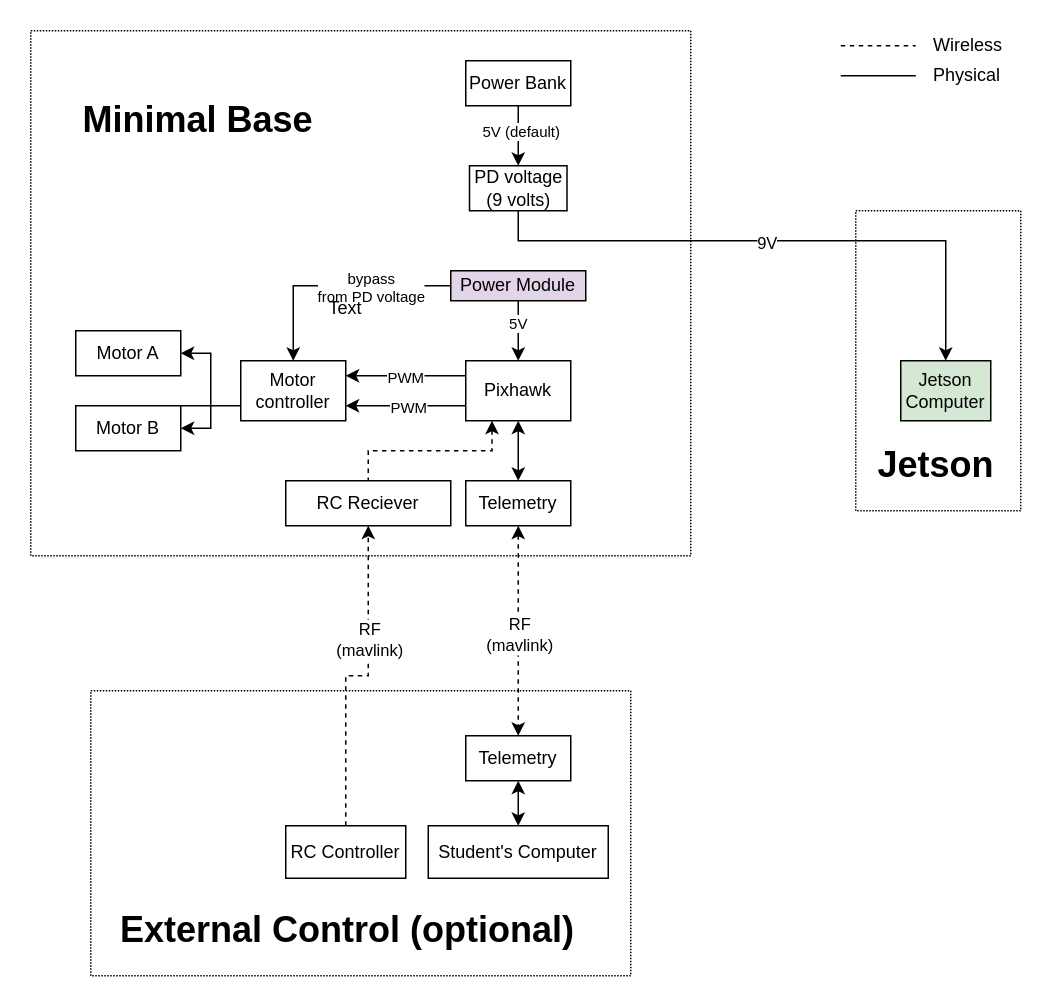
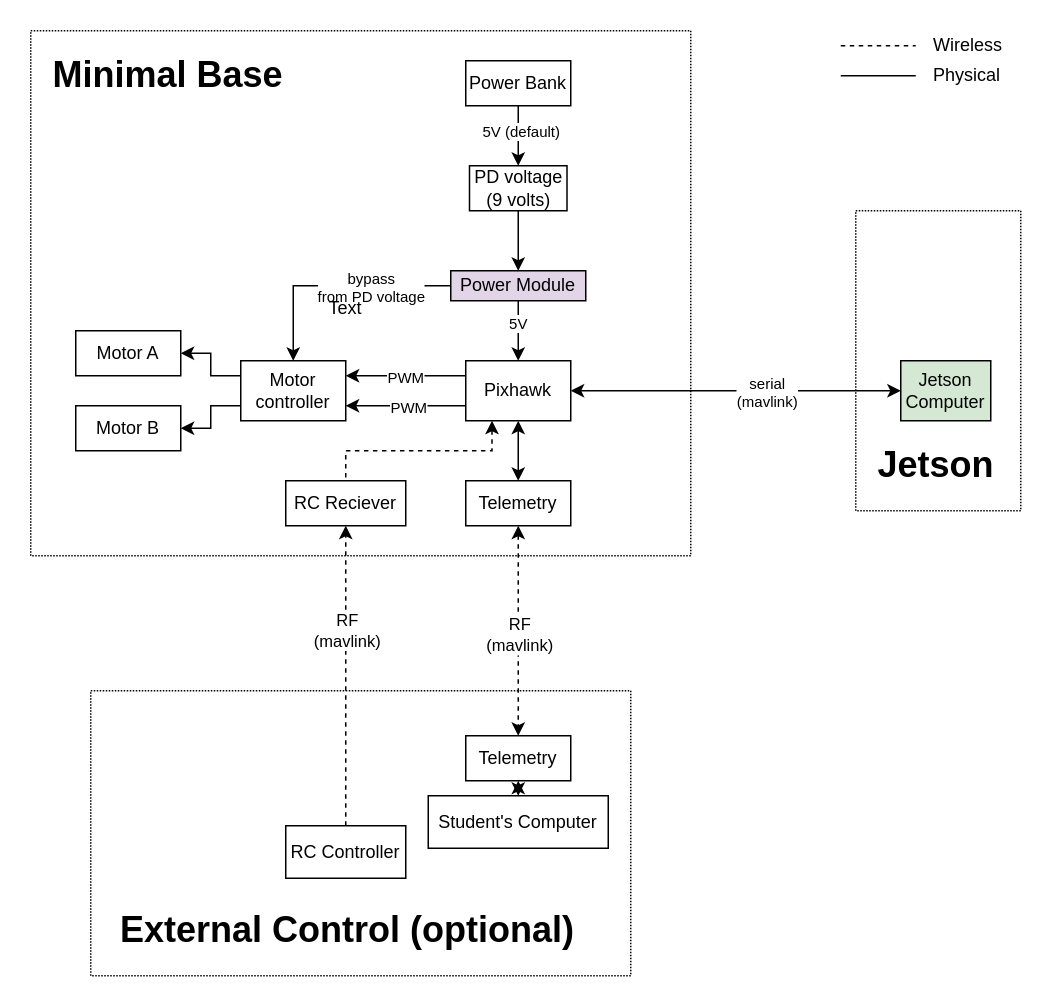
- <mxCell id="33" value="&lt;h1&gt;Minimal Base&lt;/h1&gt;" style="text;html=1;strokeColor=none;fillColor=none;spacing=5;spacingTop=-20;whiteSpace=wrap;overflow=hidden;rounded=0;dashed=1;" vertex="1" parent="1"><mxGeometry x="50" y="60" width="190" height="40" as="geometry" /></mxCell>
+ <mxCell id="33" value="&lt;h1&gt;Minimal Base&lt;/h1&gt;" style="text;html=1;strokeColor=none;fillColor=none;spacing=5;spacingTop=-20;whiteSpace=wrap;overflow=hidden;rounded=0;dashed=1;" vertex="1" parent="1"><mxGeometry x="30" y="30" width="190" height="40" as="geometry" /></mxCell>
- <mxCell id="24" style="edgeStyle=orthogonalEdgeStyle;rounded=0;orthogonalLoop=1;jettySize=auto;html=1;exitX=0.5;exitY=1;exitDx=0;exitDy=0;entryX=0.5;entryY=0;entryDx=0;entryDy=0;" edge="1" parent="1" source="26" target="19"><mxGeometry relative="1" as="geometry"><Array as="points"><mxPoint x="345" y="160" /><mxPoint x="630" y="160" /></Array></mxGeometry></mxCell>
- <mxCell id="25" value="9V" style="edgeLabel;html=1;align=center;verticalAlign=middle;resizable=0;points=[];" vertex="1" connectable="0" parent="24"><mxGeometry x="0.014" y="-1" relative="1" as="geometry"><mxPoint x="-10" as="offset" /></mxGeometry></mxCell>
+ <mxCell id="23" style="edgeStyle=orthogonalEdgeStyle;rounded=0;orthogonalLoop=1;jettySize=auto;html=1;exitX=0.5;exitY=1;exitDx=0;exitDy=0;entryX=0.5;entryY=0;entryDx=0;entryDy=0;startArrow=none;startFill=0;endArrow=classic;endFill=1;" parent="1" source="26" target="31" edge="1"><mxGeometry relative="1" as="geometry" /></mxCell>
+ <mxCell id="17" style="edgeStyle=orthogonalEdgeStyle;rounded=0;orthogonalLoop=1;jettySize=auto;html=1;exitX=0;exitY=0.5;exitDx=0;exitDy=0;entryX=1;entryY=0.5;entryDx=0;entryDy=0;startArrow=classic;startFill=1;" parent="1" source="19" target="16" edge="1"><mxGeometry relative="1" as="geometry" /></mxCell>
+ <mxCell id="18" value="serial&lt;br style=&quot;font-size: 10px;&quot;&gt;(mavlink)" style="edgeLabel;html=1;align=center;verticalAlign=middle;resizable=0;points=[];fontSize=10;" parent="17" vertex="1" connectable="0"><mxGeometry x="-0.284" relative="1" as="geometry"><mxPoint x="-11" as="offset" /></mxGeometry></mxCell>
- <mxCell id="5" style="edgeStyle=orthogonalEdgeStyle;rounded=0;orthogonalLoop=1;jettySize=auto;html=1;exitX=1;exitY=0.5;exitDx=0;exitDy=0;startArrow=classic;startFill=1;endArrow=none;endFill=0;" parent="1" source="6" target="8" edge="1"><mxGeometry relative="1" as="geometry" /></mxCell>
+ <mxCell id="5" style="edgeStyle=orthogonalEdgeStyle;rounded=0;orthogonalLoop=1;jettySize=auto;html=1;exitX=1;exitY=0.5;exitDx=0;exitDy=0;entryX=0;entryY=0.25;entryDx=0;entryDy=0;startArrow=classic;startFill=1;endArrow=none;endFill=0;" parent="1" source="6" target="9" edge="1"><mxGeometry relative="1" as="geometry" /></mxCell>
- <mxCell id="43" value="RC Reciever" style="rounded=0;whiteSpace=wrap;html=1;" vertex="1" parent="1"><mxGeometry x="190" y="320" width="110" height="30" as="geometry" /></mxCell>
+ <mxCell id="43" value="RC Reciever" style="rounded=0;whiteSpace=wrap;html=1;" vertex="1" parent="1"><mxGeometry x="190" y="320" width="80" height="30" as="geometry" /></mxCell>
- <mxCell id="35" value="Student's Computer" style="rounded=0;whiteSpace=wrap;html=1;fillColor=default;" vertex="1" parent="1"><mxGeometry x="285" y="550" width="120" height="35" as="geometry" /></mxCell>
+ <mxCell id="35" value="Student's Computer" style="rounded=0;whiteSpace=wrap;html=1;fillColor=default;" vertex="1" parent="1"><mxGeometry x="285" y="530" width="120" height="35" as="geometry" /></mxCell>
